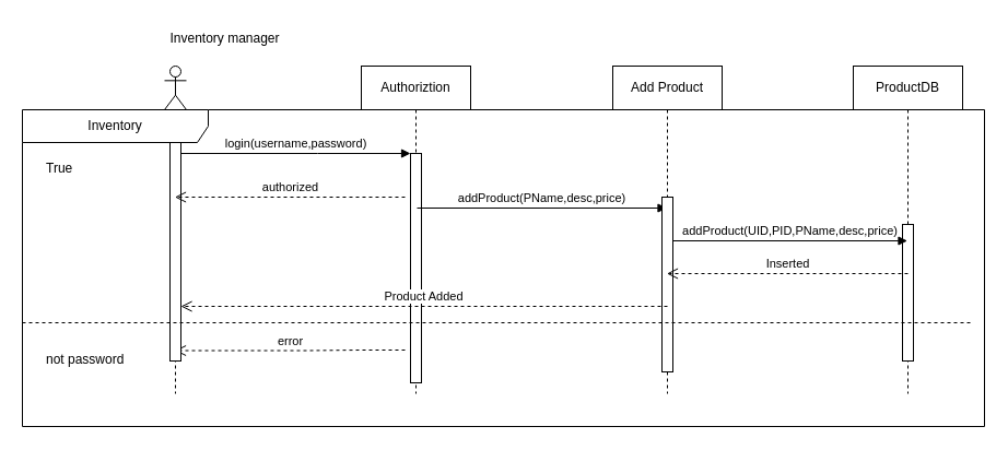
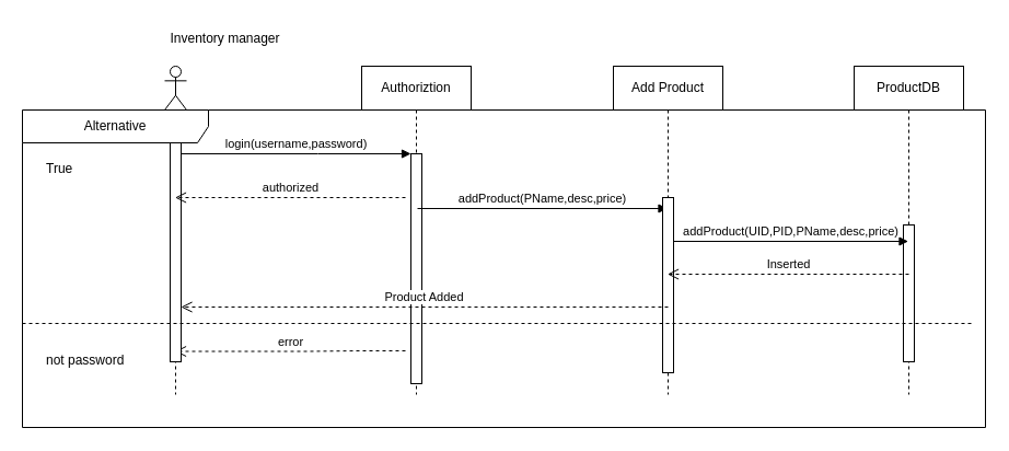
- <mxCell id="19" value="Inventory" style="shape=umlFrame;whiteSpace=wrap;html=1;pointerEvents=0;recursiveResize=0;container=1;collapsible=0;width=170;" parent="1" vertex="1"><mxGeometry x="20" y="100" width="880" height="290" as="geometry" /></mxCell>
+ <mxCell id="19" value="Alternative" style="shape=umlFrame;whiteSpace=wrap;html=1;pointerEvents=0;recursiveResize=0;container=1;collapsible=0;width=170;" parent="1" vertex="1"><mxGeometry x="20" y="100" width="880" height="290" as="geometry" /></mxCell>
